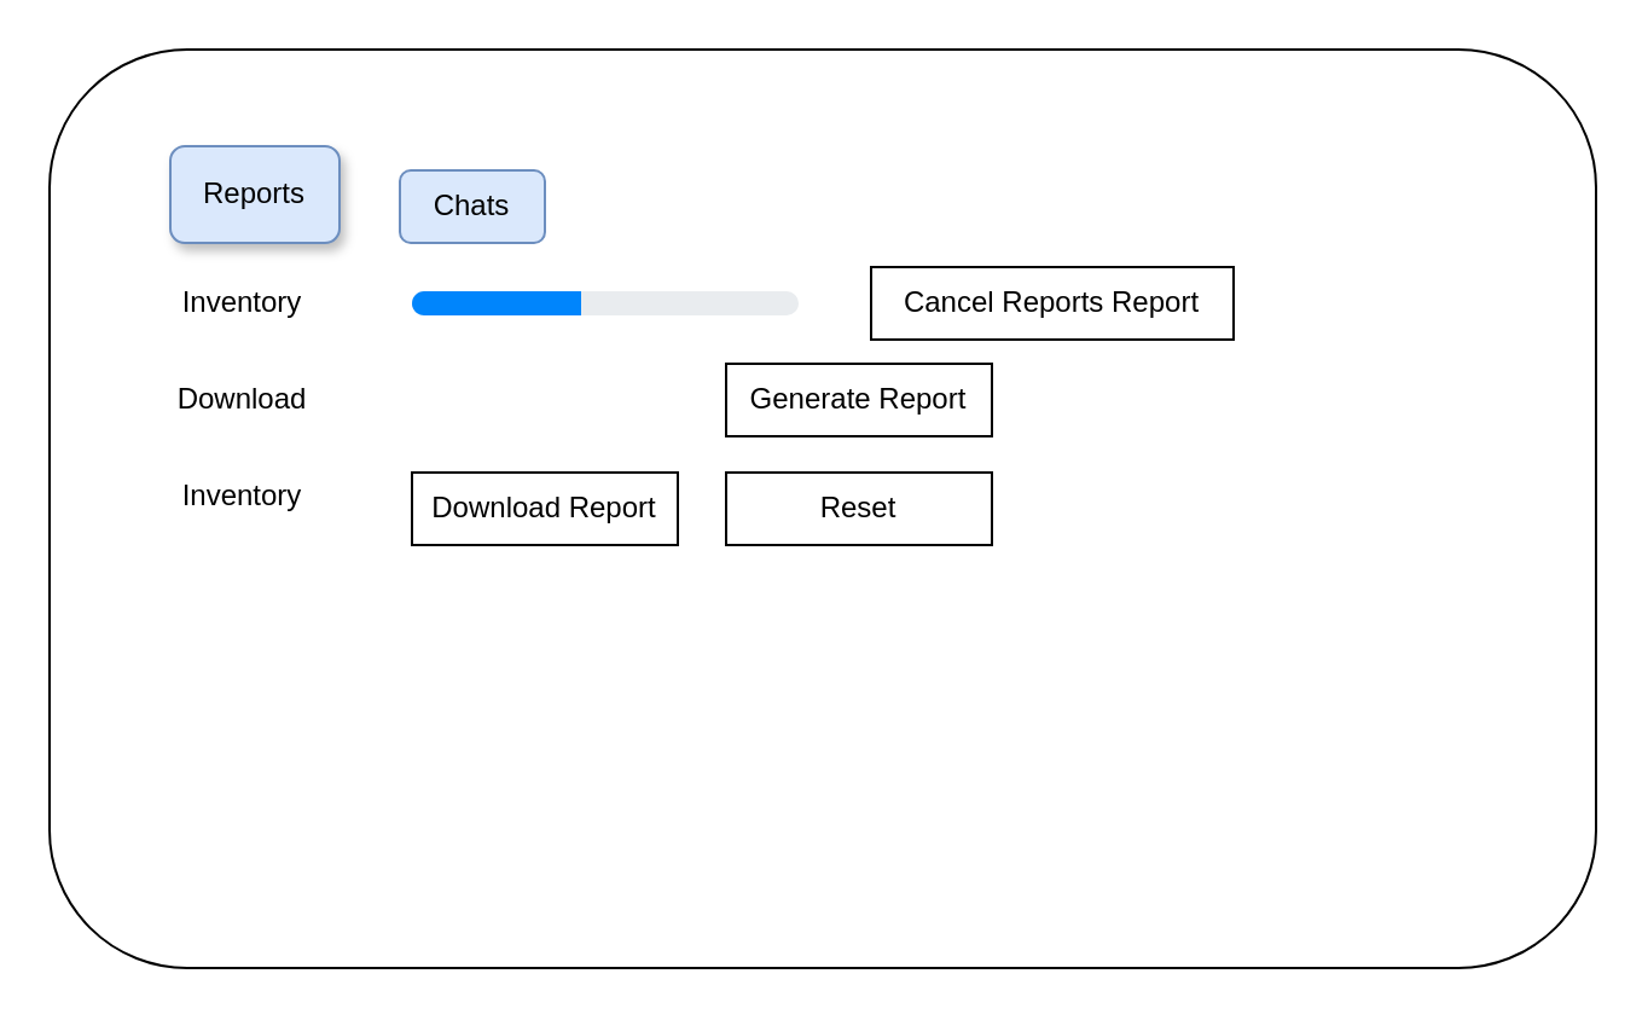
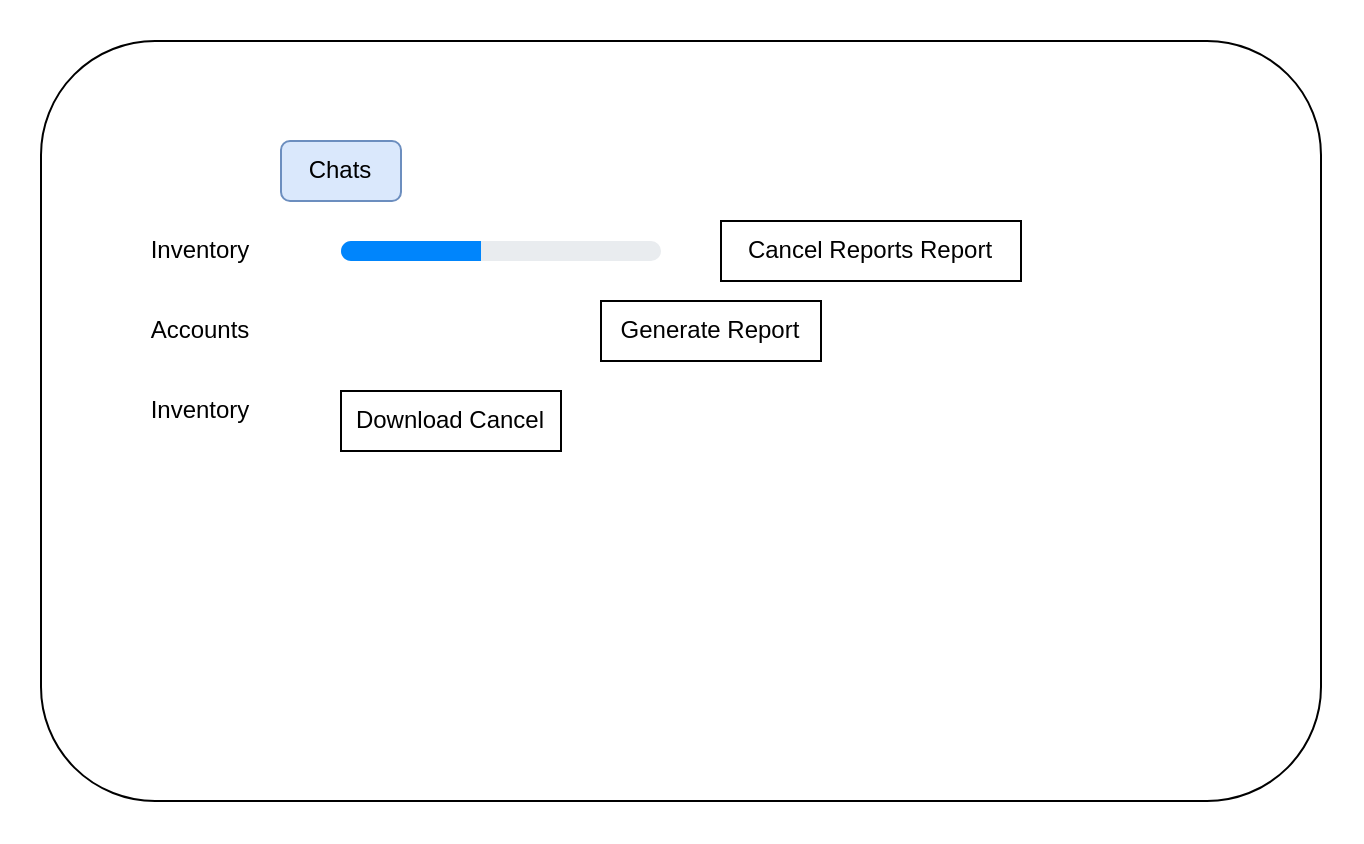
- <mxCell id="3" value="Reports" style="text;html=1;strokeColor=#6c8ebf;fillColor=#dae8fc;align=center;verticalAlign=middle;whiteSpace=wrap;rounded=1;shadow=1;" vertex="1" parent="1"><mxGeometry x="70" y="60" width="70" height="40" as="geometry" /></mxCell>
- <mxCell id="12" value="Chats" style="text;html=1;strokeColor=#6c8ebf;fillColor=#dae8fc;align=center;verticalAlign=middle;whiteSpace=wrap;rounded=1;" vertex="1" parent="1"><mxGeometry x="165" y="70" width="60" height="30" as="geometry" /></mxCell>
+ <mxCell id="12" value="Chats" style="text;html=1;strokeColor=#6c8ebf;fillColor=#dae8fc;align=center;verticalAlign=middle;whiteSpace=wrap;rounded=1;" vertex="1" parent="1"><mxGeometry x="140" y="70" width="60" height="30" as="geometry" /></mxCell>
- <mxCell id="7" value="Download" style="text;html=1;strokeColor=none;fillColor=none;align=center;verticalAlign=middle;whiteSpace=wrap;rounded=0;" vertex="1" parent="1"><mxGeometry x="70" y="150" width="60" height="30" as="geometry" /></mxCell>
+ <mxCell id="7" value="Accounts" style="text;html=1;strokeColor=none;fillColor=none;align=center;verticalAlign=middle;whiteSpace=wrap;rounded=0;" vertex="1" parent="1"><mxGeometry x="70" y="150" width="60" height="30" as="geometry" /></mxCell>
- <mxCell id="11" value="Download Report" style="text;html=1;strokeColor=default;fillColor=none;align=center;verticalAlign=middle;whiteSpace=wrap;rounded=0;" vertex="1" parent="1"><mxGeometry x="170" y="195" width="110" height="30" as="geometry" /></mxCell>
+ <mxCell id="11" value="Download Cancel" style="text;html=1;strokeColor=default;fillColor=none;align=center;verticalAlign=middle;whiteSpace=wrap;rounded=0;" vertex="1" parent="1"><mxGeometry x="170" y="195" width="110" height="30" as="geometry" /></mxCell>
- <mxCell id="13" value="Reset" style="text;html=1;strokeColor=default;fillColor=none;align=center;verticalAlign=middle;whiteSpace=wrap;rounded=0;" vertex="1" parent="1"><mxGeometry x="300" y="195" width="110" height="30" as="geometry" /></mxCell>
